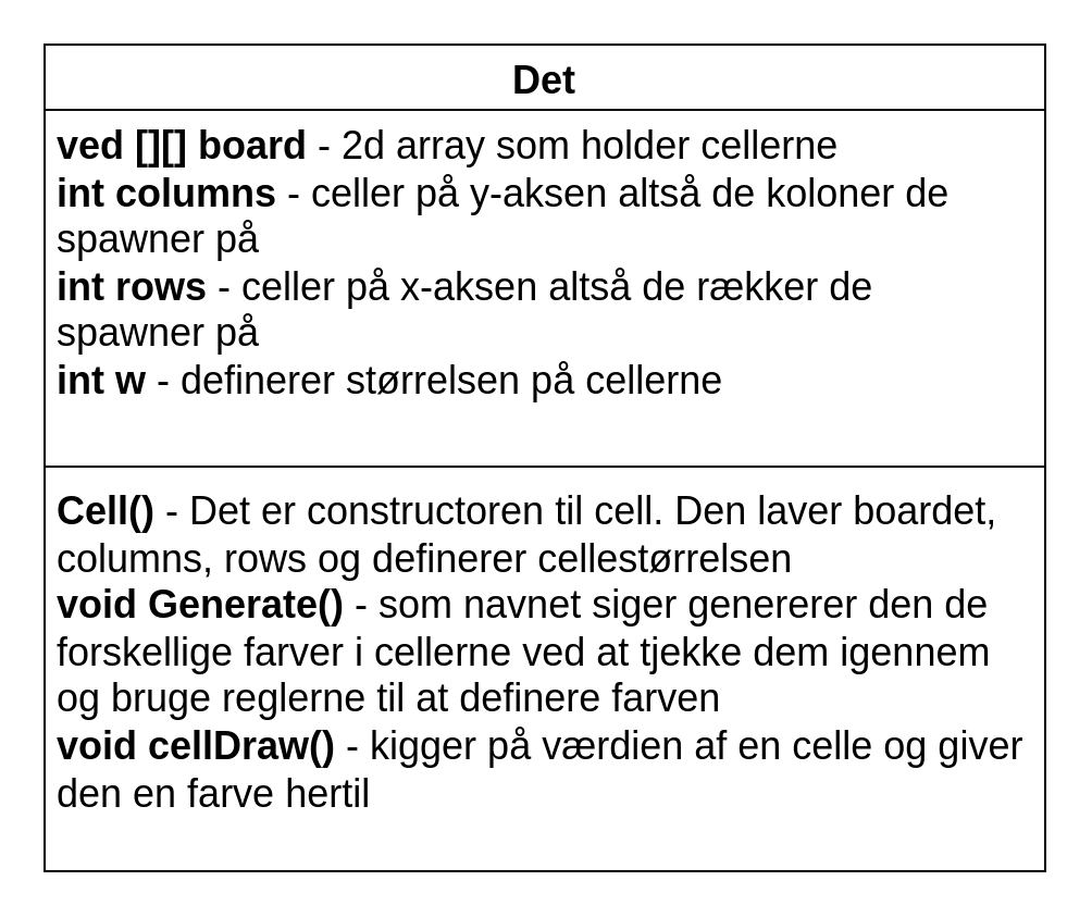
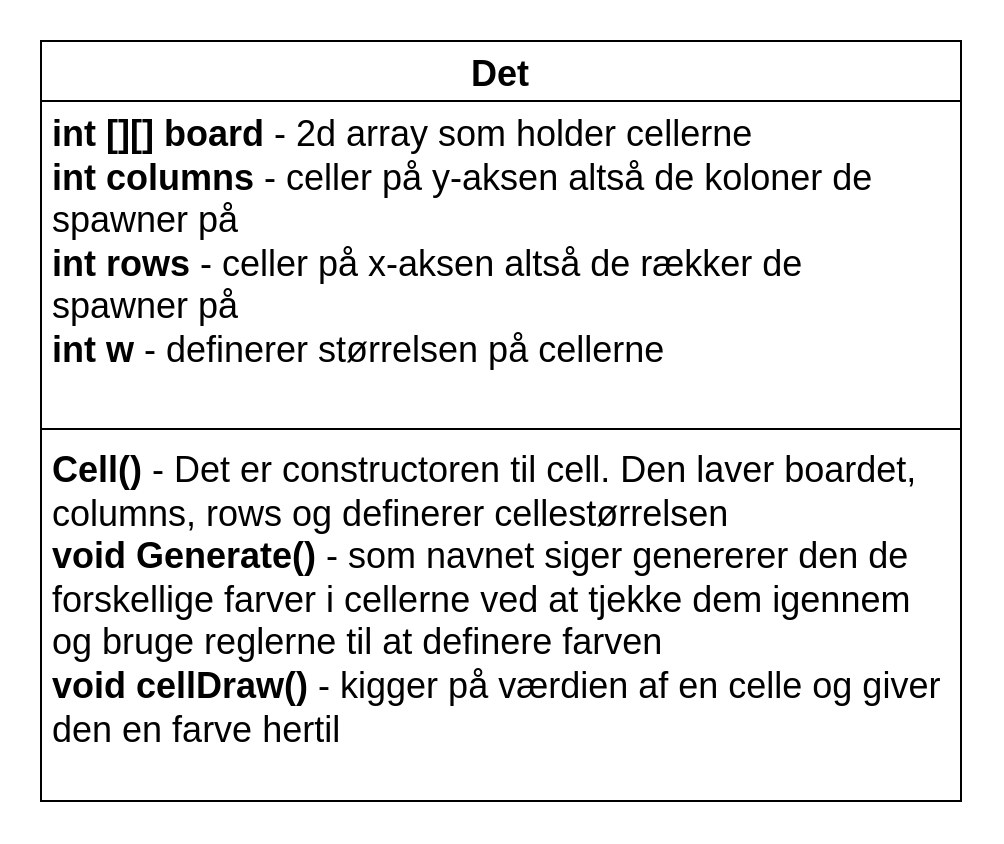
- <mxCell id="3" value="&lt;div style=&quot;font-size: 18px;&quot;&gt;&lt;font style=&quot;font-size: 18px;&quot;&gt;&lt;b&gt;ved [][] board&lt;/b&gt; - 2d array som holder cellerne&lt;br&gt;&lt;/font&gt;&lt;/div&gt;&lt;div style=&quot;font-size: 18px;&quot;&gt;&lt;font style=&quot;font-size: 18px;&quot;&gt;&lt;b&gt;int columns&lt;/b&gt; - celler på y-aksen altså de koloner de &lt;br&gt;&lt;/font&gt;&lt;/div&gt;&lt;div style=&quot;font-size: 18px;&quot;&gt;&lt;font style=&quot;font-size: 18px;&quot;&gt;spawner på&lt;/font&gt;&lt;/div&gt;&lt;div style=&quot;font-size: 18px;&quot;&gt;&lt;font style=&quot;font-size: 18px;&quot;&gt;&lt;b&gt;int rows&lt;/b&gt; - celler på x-aksen altså de rækker de &lt;br&gt;&lt;/font&gt;&lt;div&gt;&lt;font style=&quot;font-size: 18px;&quot;&gt;spawner på&lt;/font&gt;&lt;/div&gt;&lt;div&gt;&lt;font style=&quot;font-size: 18px;&quot;&gt;&lt;b&gt;int w&lt;/b&gt; - definerer størrelsen på cellerne&lt;font style=&quot;font-size: 18px;&quot;&gt;&lt;br&gt;&lt;/font&gt;&lt;/font&gt;&lt;/div&gt;&lt;/div&gt;" style="text;strokeColor=none;fillColor=none;align=left;verticalAlign=top;spacingLeft=4;spacingRight=4;overflow=hidden;rotatable=0;points=[[0,0.5],[1,0.5]];portConstraint=eastwest;whiteSpace=wrap;html=1;" parent="2" vertex="1"><mxGeometry y="30" width="460" height="160" as="geometry" /></mxCell>
+ <mxCell id="3" value="&lt;div style=&quot;font-size: 18px;&quot;&gt;&lt;font style=&quot;font-size: 18px;&quot;&gt;&lt;b&gt;int [][] board&lt;/b&gt; - 2d array som holder cellerne&lt;br&gt;&lt;/font&gt;&lt;/div&gt;&lt;div style=&quot;font-size: 18px;&quot;&gt;&lt;font style=&quot;font-size: 18px;&quot;&gt;&lt;b&gt;int columns&lt;/b&gt; - celler på y-aksen altså de koloner de &lt;br&gt;&lt;/font&gt;&lt;/div&gt;&lt;div style=&quot;font-size: 18px;&quot;&gt;&lt;font style=&quot;font-size: 18px;&quot;&gt;spawner på&lt;/font&gt;&lt;/div&gt;&lt;div style=&quot;font-size: 18px;&quot;&gt;&lt;font style=&quot;font-size: 18px;&quot;&gt;&lt;b&gt;int rows&lt;/b&gt; - celler på x-aksen altså de rækker de &lt;br&gt;&lt;/font&gt;&lt;div&gt;&lt;font style=&quot;font-size: 18px;&quot;&gt;spawner på&lt;/font&gt;&lt;/div&gt;&lt;div&gt;&lt;font style=&quot;font-size: 18px;&quot;&gt;&lt;b&gt;int w&lt;/b&gt; - definerer størrelsen på cellerne&lt;font style=&quot;font-size: 18px;&quot;&gt;&lt;br&gt;&lt;/font&gt;&lt;/font&gt;&lt;/div&gt;&lt;/div&gt;" style="text;strokeColor=none;fillColor=none;align=left;verticalAlign=top;spacingLeft=4;spacingRight=4;overflow=hidden;rotatable=0;points=[[0,0.5],[1,0.5]];portConstraint=eastwest;whiteSpace=wrap;html=1;" parent="2" vertex="1"><mxGeometry y="30" width="460" height="160" as="geometry" /></mxCell>
